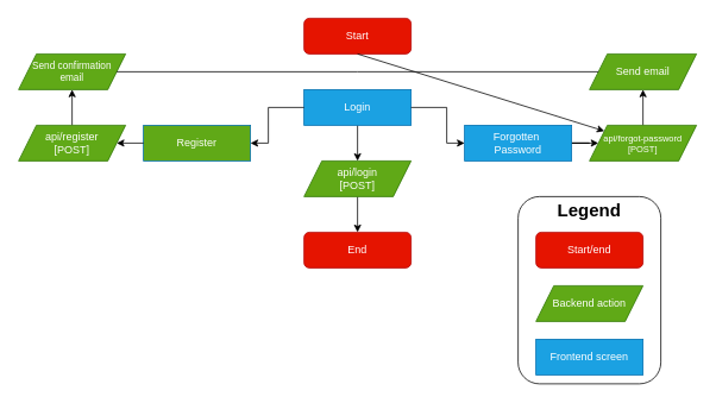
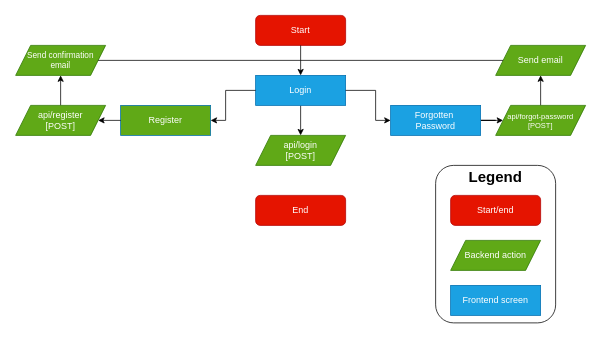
- <mxCell id="10" value="" style="endArrow=classic;html=1;rounded=0;exitX=0.5;exitY=1;exitDx=0;exitDy=0;" edge="1" parent="1" source="2" target="15"><mxGeometry width="50" height="50" relative="1" as="geometry"><mxPoint x="210" y="230" as="sourcePoint" /><mxPoint x="260" y="180" as="targetPoint" /></mxGeometry></mxCell>
+ <mxCell id="10" value="" style="endArrow=classic;html=1;rounded=0;exitX=0.5;exitY=1;exitDx=0;exitDy=0;entryX=0.5;entryY=0;entryDx=0;entryDy=0;" edge="1" parent="1" source="2" target="4"><mxGeometry width="50" height="50" relative="1" as="geometry"><mxPoint x="210" y="230" as="sourcePoint" /><mxPoint x="260" y="180" as="targetPoint" /></mxGeometry></mxCell>
- <mxCell id="20" value="" style="edgeStyle=orthogonalEdgeStyle;rounded=0;orthogonalLoop=1;jettySize=auto;html=1;fontSize=11;" edge="1" parent="1" source="21" target="22"><mxGeometry relative="1" as="geometry" /></mxCell>
